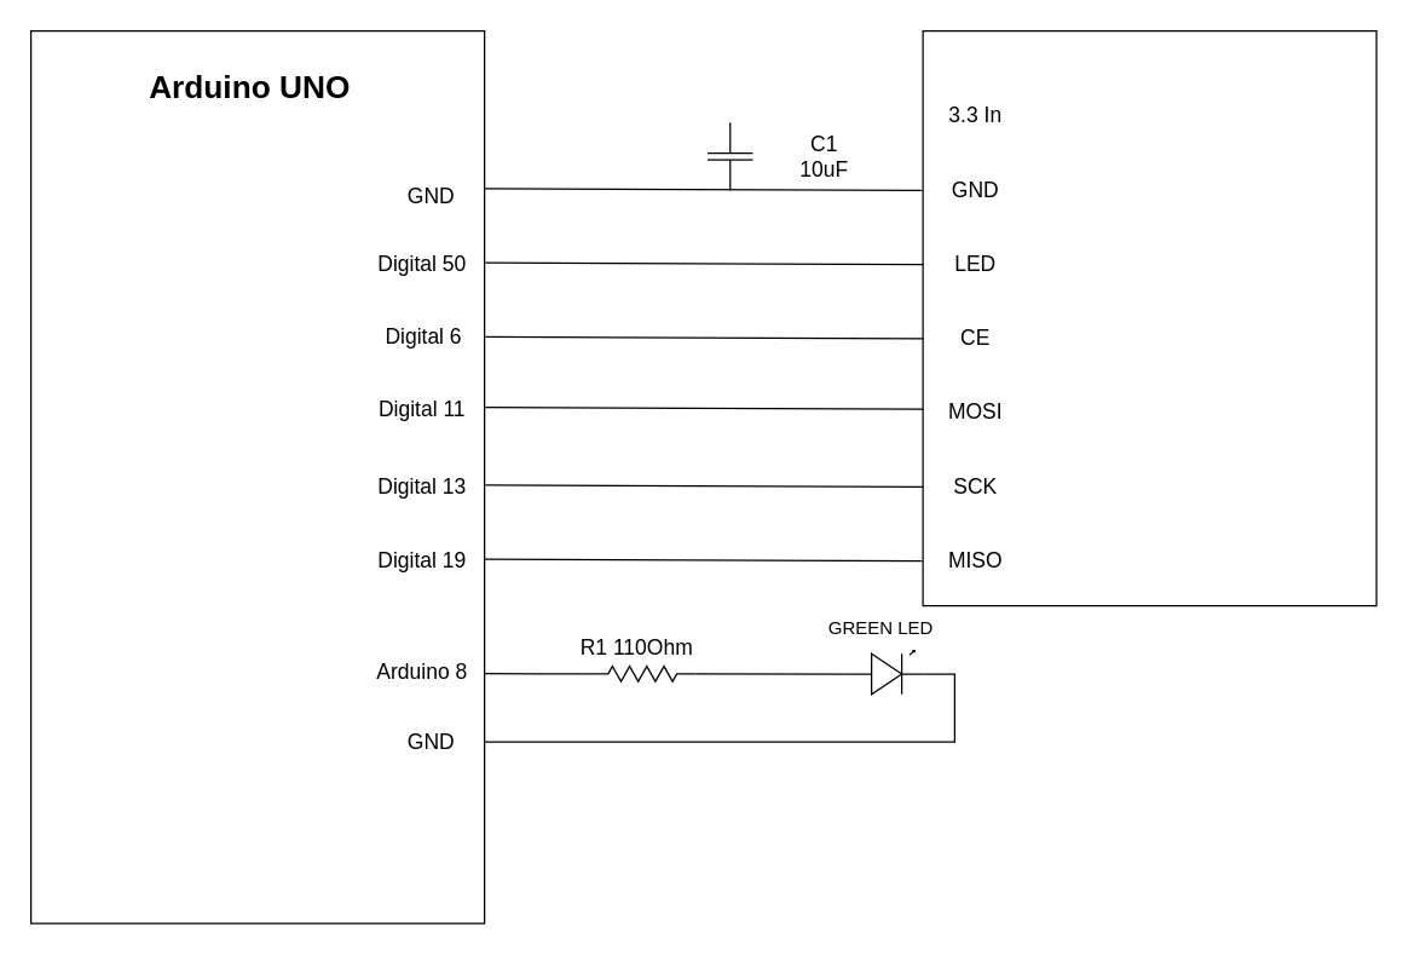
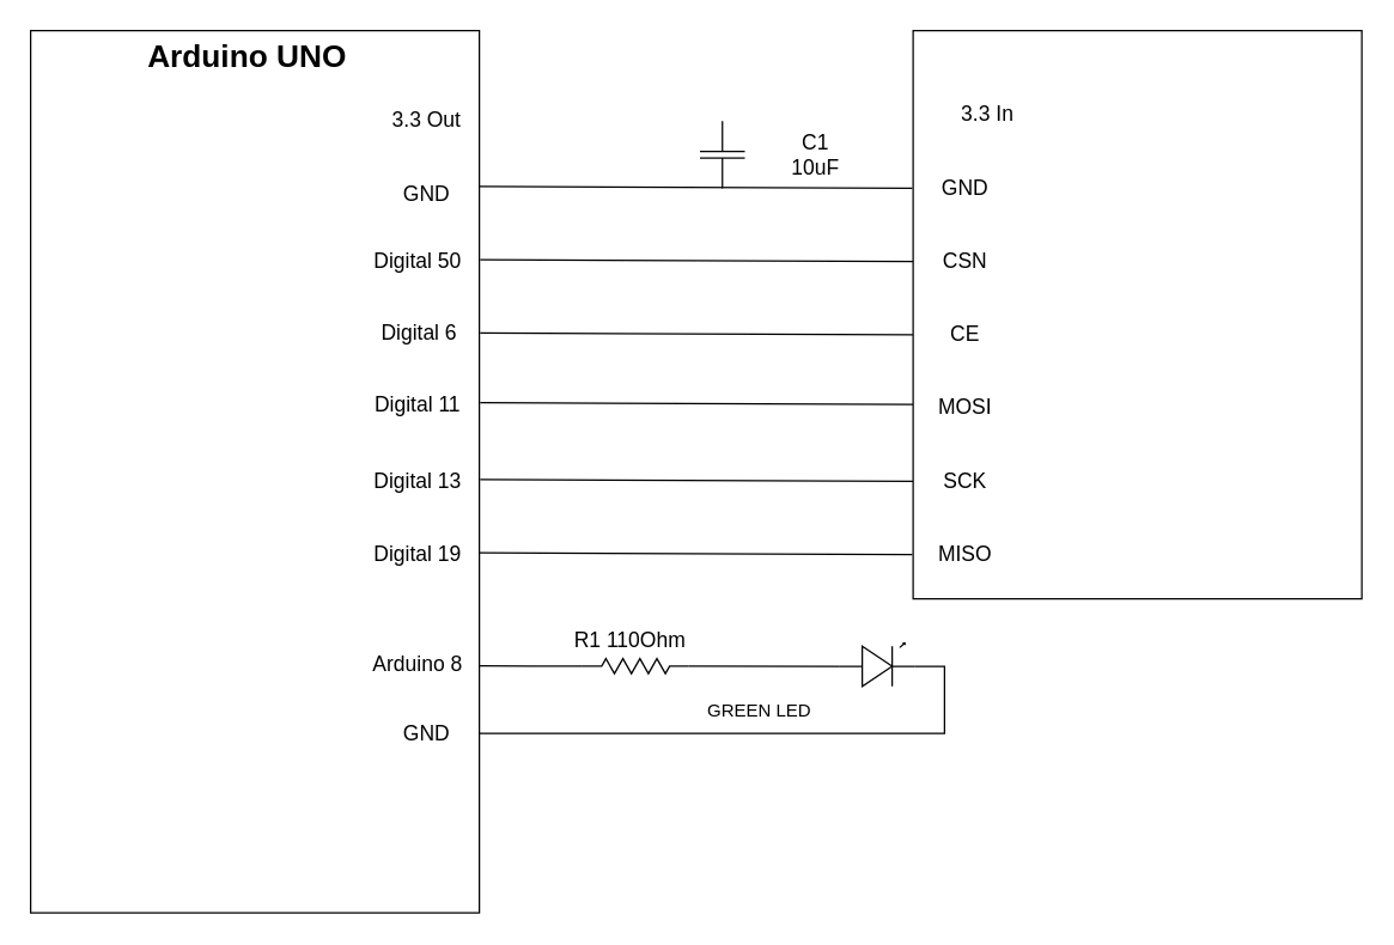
- <mxCell id="3" value="&lt;font style=&quot;font-size: 21px&quot;&gt;&lt;b&gt;Arduino UNO&lt;/b&gt;&lt;/font&gt;" style="text;html=1;strokeColor=none;fillColor=none;align=center;verticalAlign=middle;whiteSpace=wrap;rounded=0;" parent="1" vertex="1"><mxGeometry x="95" y="45" width="140" height="23" as="geometry" /></mxCell>
+ <mxCell id="3" value="&lt;font style=&quot;font-size: 21px&quot;&gt;&lt;b&gt;Arduino UNO&lt;/b&gt;&lt;/font&gt;" style="text;html=1;strokeColor=none;fillColor=none;align=center;verticalAlign=middle;whiteSpace=wrap;rounded=0;" parent="1" vertex="1"><mxGeometry x="95" y="25" width="140" height="23" as="geometry" /></mxCell>
- <mxCell id="7" value="3.3 In" style="text;html=1;strokeColor=none;fillColor=none;align=center;verticalAlign=middle;whiteSpace=wrap;rounded=0;fontSize=14;" parent="1" vertex="1"><mxGeometry x="610" y="66" width="70" height="20" as="geometry" /></mxCell>
+ <mxCell id="7" value="3.3 In" style="text;html=1;strokeColor=none;fillColor=none;align=center;verticalAlign=middle;whiteSpace=wrap;rounded=0;fontSize=14;" parent="1" vertex="1"><mxGeometry x="625" y="66" width="70" height="20" as="geometry" /></mxCell>
+ <mxCell id="5" value="3.3 Out" style="text;html=1;strokeColor=none;fillColor=none;align=center;verticalAlign=middle;whiteSpace=wrap;rounded=0;fontSize=14;" parent="1" vertex="1"><mxGeometry x="250" y="70" width="70" height="20" as="geometry" /></mxCell>
- <mxCell id="12" value="LED" style="text;html=1;strokeColor=none;fillColor=none;align=center;verticalAlign=middle;whiteSpace=wrap;rounded=0;fontSize=14;" parent="1" vertex="1"><mxGeometry x="610" y="164" width="70" height="20" as="geometry" /></mxCell>
+ <mxCell id="12" value="CSN" style="text;html=1;strokeColor=none;fillColor=none;align=center;verticalAlign=middle;whiteSpace=wrap;rounded=0;fontSize=14;" parent="1" vertex="1"><mxGeometry x="610" y="164" width="70" height="20" as="geometry" /></mxCell>
- <mxCell id="34" value="GREEN LED" style="text;html=1;strokeColor=none;fillColor=none;align=center;verticalAlign=middle;whiteSpace=wrap;rounded=0;" vertex="1" parent="1"><mxGeometry x="540" y="404.5" width="85" height="20" as="geometry" /></mxCell>
+ <mxCell id="34" value="GREEN LED" style="text;html=1;strokeColor=none;fillColor=none;align=center;verticalAlign=middle;whiteSpace=wrap;rounded=0;" vertex="1" parent="1"><mxGeometry x="465" y="464.5" width="85" height="20" as="geometry" /></mxCell>
